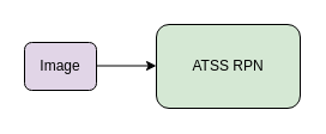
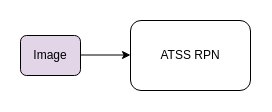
- <mxCell id="4" value="ATSS RPN" style="rounded=1;whiteSpace=wrap;html=1;fillColor=#d5e8d4;" vertex="1" parent="1"><mxGeometry x="130" y="20" width="120" height="70" as="geometry" /></mxCell>
+ <mxCell id="4" value="ATSS RPN" style="rounded=1;whiteSpace=wrap;html=1;" vertex="1" parent="1"><mxGeometry x="130" y="20" width="120" height="70" as="geometry" /></mxCell>
